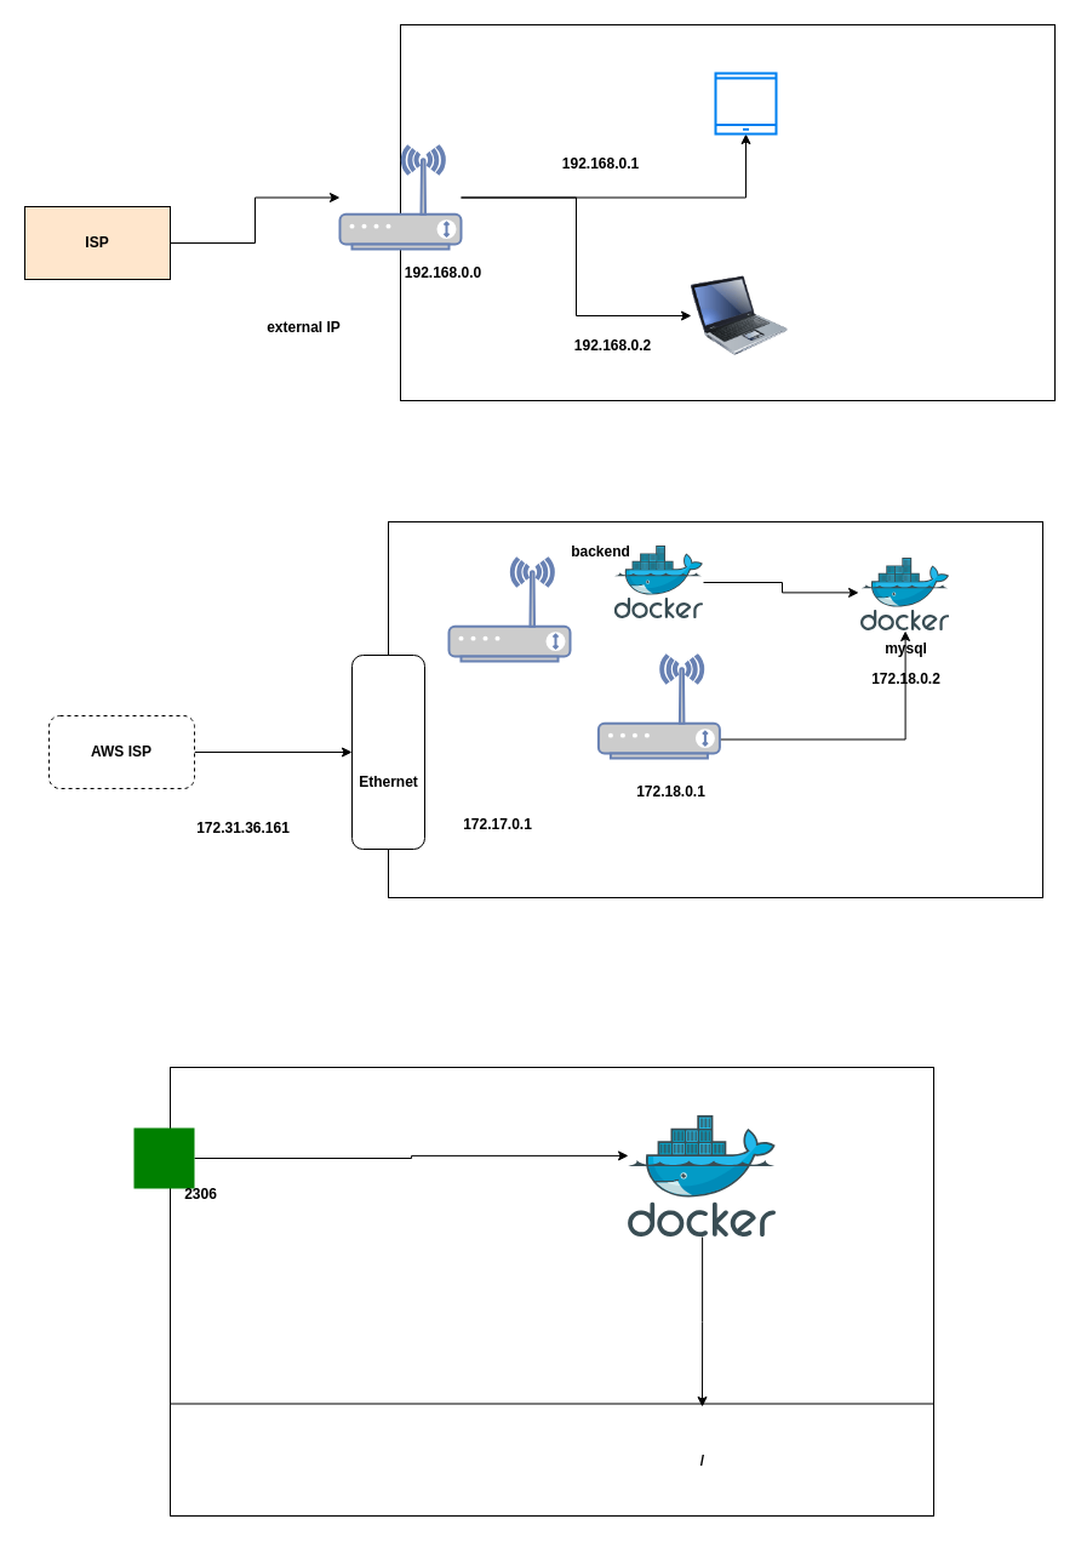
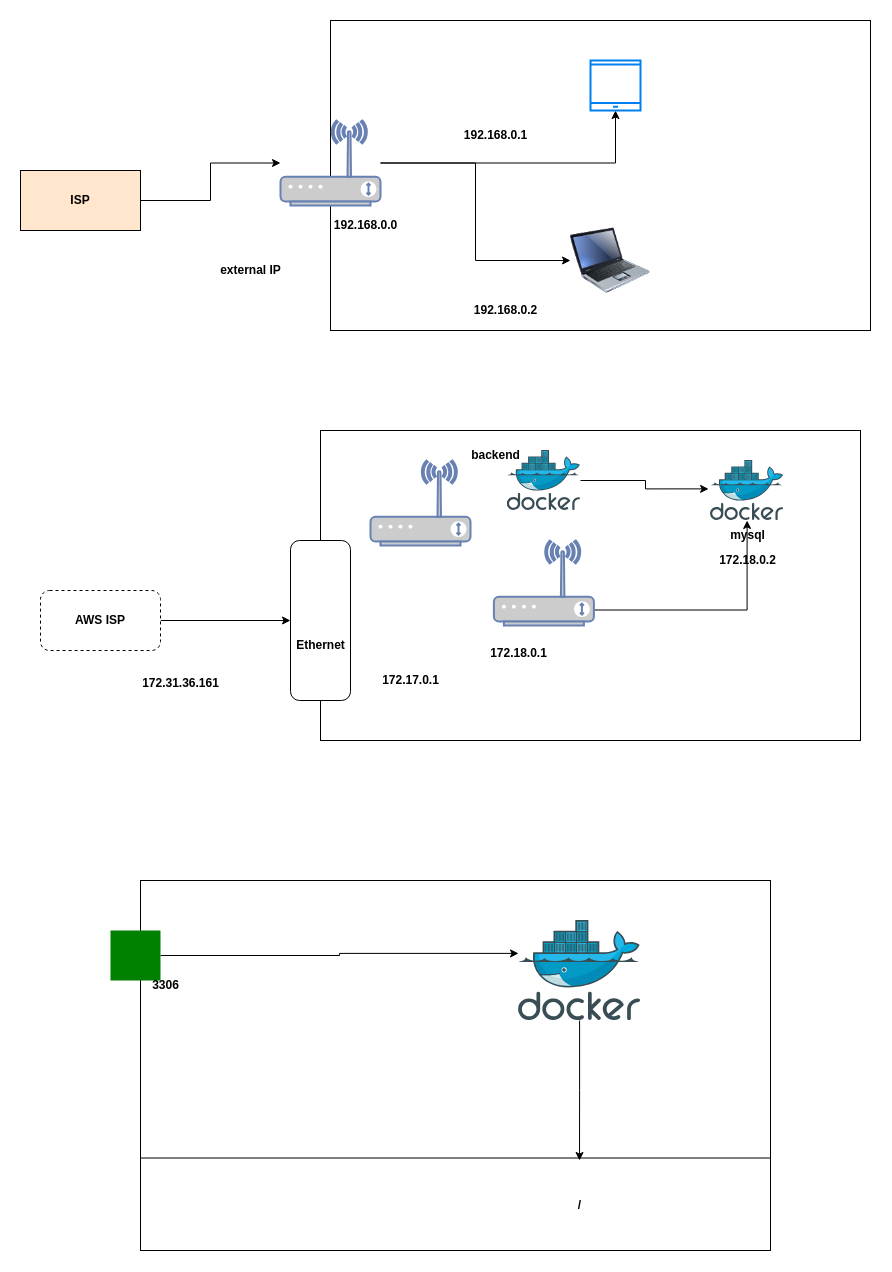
- <mxCell id="13" value="&lt;b&gt;192.168.0.2&lt;/b&gt;" style="text;html=1;align=center;verticalAlign=middle;resizable=0;points=[];autosize=1;strokeColor=none;fillColor=none;" parent="1" vertex="1"><mxGeometry x="460" y="270" width="90" height="30" as="geometry" /></mxCell>
+ <mxCell id="13" value="&lt;b&gt;192.168.0.2&lt;/b&gt;" style="text;html=1;align=center;verticalAlign=middle;resizable=0;points=[];autosize=1;strokeColor=none;fillColor=none;" parent="1" vertex="1"><mxGeometry x="460" y="295" width="90" height="30" as="geometry" /></mxCell>
- <mxCell id="30" value="&lt;b&gt;172.18.0.1&lt;/b&gt;" style="text;html=1;align=center;verticalAlign=middle;resizable=0;points=[];autosize=1;strokeColor=none;fillColor=none;" parent="1" vertex="1"><mxGeometry x="513.41" y="638" width="80" height="30" as="geometry" /></mxCell>
+ <mxCell id="30" value="&lt;b&gt;172.18.0.1&lt;/b&gt;" style="text;html=1;align=center;verticalAlign=middle;resizable=0;points=[];autosize=1;strokeColor=none;fillColor=none;" parent="1" vertex="1"><mxGeometry x="478.41" y="638" width="80" height="30" as="geometry" /></mxCell>
- <mxCell id="19" value="&lt;b&gt;172.31.36.161&lt;/b&gt;" style="text;html=1;align=center;verticalAlign=middle;resizable=0;points=[];autosize=1;strokeColor=none;fillColor=none;" parent="1" vertex="1"><mxGeometry x="150" y="668" width="100" height="30" as="geometry" /></mxCell>
+ <mxCell id="19" value="&lt;b&gt;172.31.36.161&lt;/b&gt;" style="text;html=1;align=center;verticalAlign=middle;resizable=0;points=[];autosize=1;strokeColor=none;fillColor=none;" parent="1" vertex="1"><mxGeometry x="130" y="668" width="100" height="30" as="geometry" /></mxCell>
- <mxCell id="36" value="&lt;b&gt;2306&lt;/b&gt;" style="text;html=1;align=center;verticalAlign=middle;resizable=0;points=[];autosize=1;strokeColor=none;fillColor=none;" vertex="1" parent="1"><mxGeometry x="140" y="970" width="50" height="30" as="geometry" /></mxCell>
+ <mxCell id="36" value="&lt;b&gt;3306&lt;/b&gt;" style="text;html=1;align=center;verticalAlign=middle;resizable=0;points=[];autosize=1;strokeColor=none;fillColor=none;" vertex="1" parent="1"><mxGeometry x="140" y="970" width="50" height="30" as="geometry" /></mxCell>
